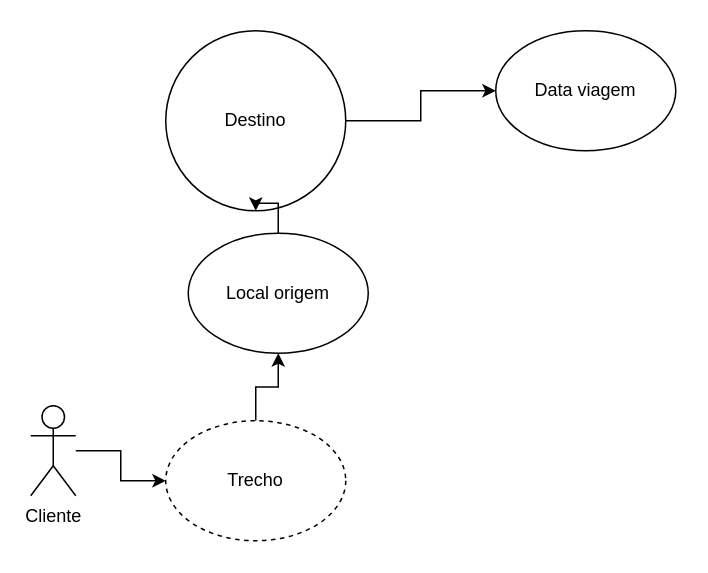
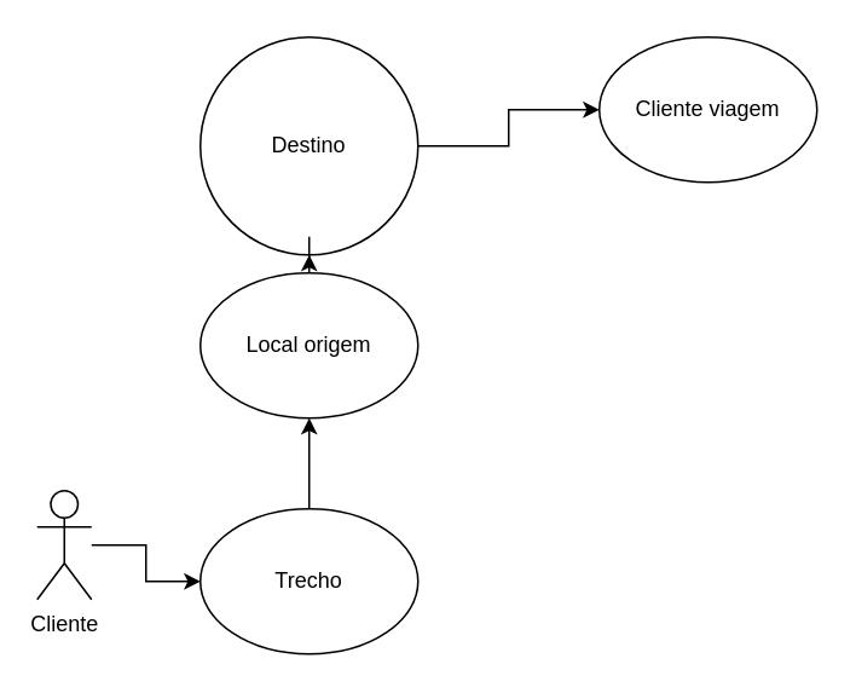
- <mxCell id="8" value="Data viagem" style="ellipse;whiteSpace=wrap;html=1;" vertex="1" parent="1"><mxGeometry x="330" y="20" width="120" height="80" as="geometry" /></mxCell>
+ <mxCell id="8" value="Cliente viagem" style="ellipse;whiteSpace=wrap;html=1;" vertex="1" parent="1"><mxGeometry x="330" y="20" width="120" height="80" as="geometry" /></mxCell>
- <mxCell id="7" value="Local origem" style="ellipse;whiteSpace=wrap;html=1;" vertex="1" parent="1"><mxGeometry x="125" y="155" width="120" height="80" as="geometry" /></mxCell>
+ <mxCell id="7" value="Local origem" style="ellipse;whiteSpace=wrap;html=1;" vertex="1" parent="1"><mxGeometry x="110" y="150" width="120" height="80" as="geometry" /></mxCell>
- <mxCell id="10" value="Trecho" style="ellipse;whiteSpace=wrap;html=1;dashed=1;" vertex="1" parent="1"><mxGeometry x="110" y="280" width="120" height="80" as="geometry" /></mxCell>
+ <mxCell id="10" value="Trecho" style="ellipse;whiteSpace=wrap;html=1;" vertex="1" parent="1"><mxGeometry x="110" y="280" width="120" height="80" as="geometry" /></mxCell>
